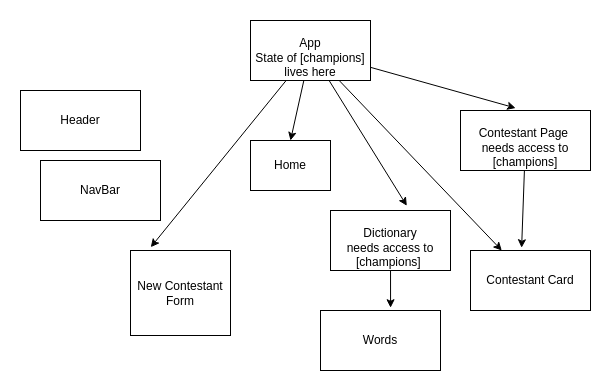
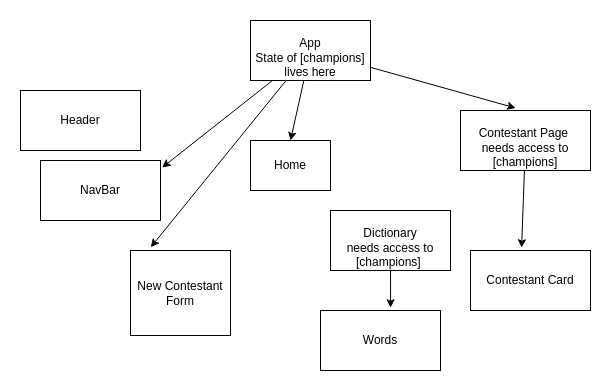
- <mxCell id="3" style="edgeStyle=none;html=1;entryX=0.636;entryY=-0.079;entryDx=0;entryDy=0;entryPerimeter=0;" edge="1" parent="1" source="7" target="15"><mxGeometry relative="1" as="geometry" /></mxCell>
- <mxCell id="5" style="edgeStyle=none;html=1;" edge="1" parent="1" source="7" target="12"><mxGeometry relative="1" as="geometry" /></mxCell>
+ <mxCell id="5" style="edgeStyle=none;html=1;entryX=1.014;entryY=0.117;entryDx=0;entryDy=0;entryPerimeter=0;" edge="1" parent="1" source="7" target="17"><mxGeometry relative="1" as="geometry" /></mxCell>
